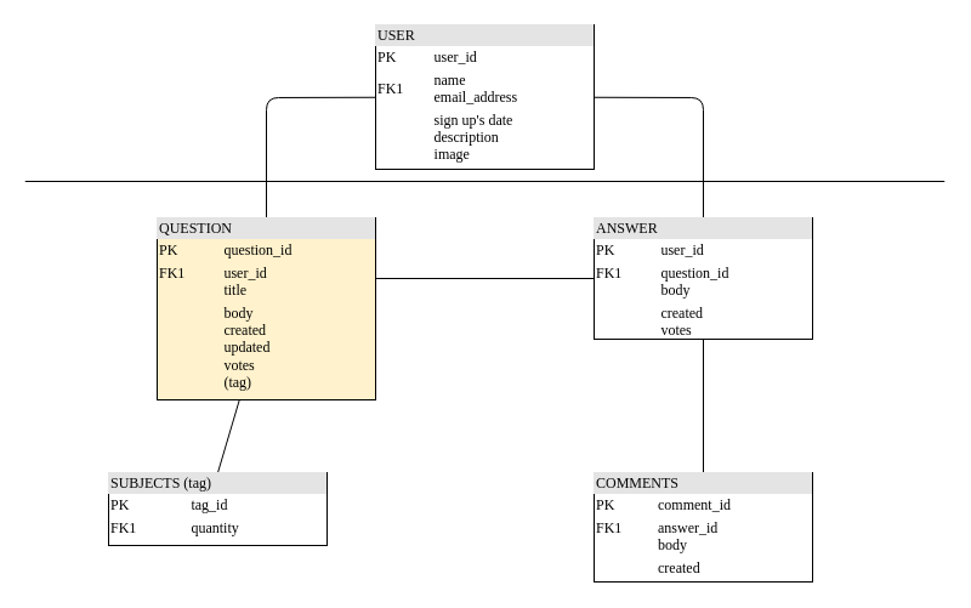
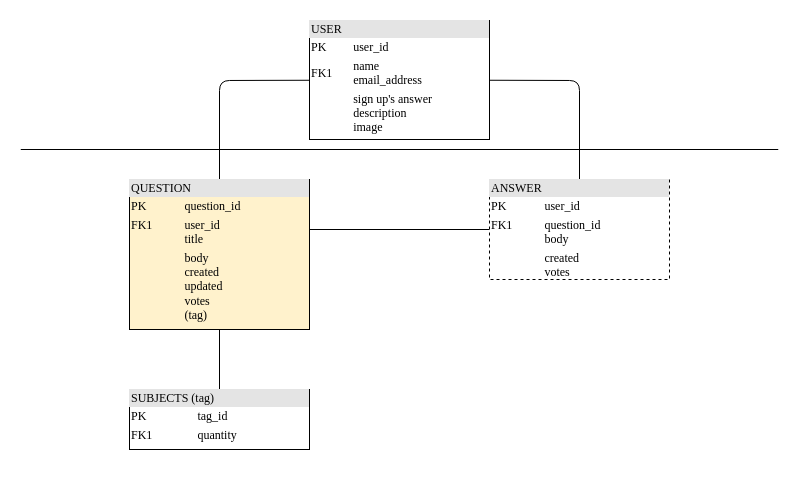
- <mxCell id="6" value="&lt;div style=&quot;box-sizing: border-box ; width: 100% ; background: #e4e4e4 ; padding: 2px&quot;&gt;&lt;font color=&quot;#030303&quot;&gt;USER&lt;/font&gt;&lt;/div&gt;&lt;table style=&quot;width: 100% ; font-size: 1em&quot; cellpadding=&quot;2&quot; cellspacing=&quot;0&quot;&gt;&lt;tbody&gt;&lt;tr&gt;&lt;td&gt;PK&lt;/td&gt;&lt;td&gt;user_id&lt;/td&gt;&lt;/tr&gt;&lt;tr&gt;&lt;td&gt;FK1&lt;/td&gt;&lt;td&gt;name&lt;br&gt;email_address&lt;br&gt;&lt;/td&gt;&lt;/tr&gt;&lt;tr&gt;&lt;td&gt;&lt;/td&gt;&lt;td&gt;sign up's date&lt;br&gt;description&lt;br&gt;image&lt;br&gt;&lt;br&gt;&lt;/td&gt;&lt;/tr&gt;&lt;/tbody&gt;&lt;/table&gt;" style="verticalAlign=top;align=left;overflow=fill;html=1;rounded=0;shadow=0;comic=0;labelBackgroundColor=none;strokeWidth=1;fontFamily=Verdana;fontSize=12;" parent="1" vertex="1"><mxGeometry x="309" y="20" width="180" height="119" as="geometry" /></mxCell>
+ <mxCell id="6" value="&lt;div style=&quot;box-sizing: border-box ; width: 100% ; background: #e4e4e4 ; padding: 2px&quot;&gt;&lt;font color=&quot;#030303&quot;&gt;USER&lt;/font&gt;&lt;/div&gt;&lt;table style=&quot;width: 100% ; font-size: 1em&quot; cellpadding=&quot;2&quot; cellspacing=&quot;0&quot;&gt;&lt;tbody&gt;&lt;tr&gt;&lt;td&gt;PK&lt;/td&gt;&lt;td&gt;user_id&lt;/td&gt;&lt;/tr&gt;&lt;tr&gt;&lt;td&gt;FK1&lt;/td&gt;&lt;td&gt;name&lt;br&gt;email_address&lt;br&gt;&lt;/td&gt;&lt;/tr&gt;&lt;tr&gt;&lt;td&gt;&lt;/td&gt;&lt;td&gt;sign up's answer&lt;br&gt;description&lt;br&gt;image&lt;br&gt;&lt;br&gt;&lt;/td&gt;&lt;/tr&gt;&lt;/tbody&gt;&lt;/table&gt;" style="verticalAlign=top;align=left;overflow=fill;html=1;rounded=0;shadow=0;comic=0;labelBackgroundColor=none;strokeWidth=1;fontFamily=Verdana;fontSize=12;" parent="1" vertex="1"><mxGeometry x="309" y="20" width="180" height="119" as="geometry" /></mxCell>
- <mxCell id="12" value="&lt;div style=&quot;box-sizing: border-box ; width: 100% ; background: #e4e4e4 ; padding: 2px&quot;&gt;&lt;font color=&quot;#030303&quot;&gt;ANSWER&lt;/font&gt;&lt;/div&gt;&lt;table style=&quot;width: 100% ; font-size: 1em&quot; cellpadding=&quot;2&quot; cellspacing=&quot;0&quot;&gt;&lt;tbody&gt;&lt;tr&gt;&lt;td&gt;PK&lt;/td&gt;&lt;td&gt;user_id&lt;/td&gt;&lt;/tr&gt;&lt;tr&gt;&lt;td&gt;FK1&lt;br&gt;&lt;br&gt;&lt;/td&gt;&lt;td&gt;question_id&lt;br&gt;body&lt;/td&gt;&lt;/tr&gt;&lt;tr&gt;&lt;td&gt;&lt;/td&gt;&lt;td&gt;created&lt;br&gt;votes&lt;br&gt;&lt;/td&gt;&lt;/tr&gt;&lt;/tbody&gt;&lt;/table&gt;" style="verticalAlign=top;align=left;overflow=fill;html=1;rounded=0;shadow=0;comic=0;labelBackgroundColor=none;strokeWidth=1;fontFamily=Verdana;fontSize=12;" parent="1" vertex="1"><mxGeometry x="489" y="179" width="180" height="100" as="geometry" /></mxCell>
+ <mxCell id="12" value="&lt;div style=&quot;box-sizing: border-box ; width: 100% ; background: #e4e4e4 ; padding: 2px&quot;&gt;&lt;font color=&quot;#030303&quot;&gt;ANSWER&lt;/font&gt;&lt;/div&gt;&lt;table style=&quot;width: 100% ; font-size: 1em&quot; cellpadding=&quot;2&quot; cellspacing=&quot;0&quot;&gt;&lt;tbody&gt;&lt;tr&gt;&lt;td&gt;PK&lt;/td&gt;&lt;td&gt;user_id&lt;/td&gt;&lt;/tr&gt;&lt;tr&gt;&lt;td&gt;FK1&lt;br&gt;&lt;br&gt;&lt;/td&gt;&lt;td&gt;question_id&lt;br&gt;body&lt;/td&gt;&lt;/tr&gt;&lt;tr&gt;&lt;td&gt;&lt;/td&gt;&lt;td&gt;created&lt;br&gt;votes&lt;br&gt;&lt;/td&gt;&lt;/tr&gt;&lt;/tbody&gt;&lt;/table&gt;" style="verticalAlign=top;align=left;overflow=fill;html=1;rounded=0;shadow=0;comic=0;labelBackgroundColor=none;strokeWidth=1;fontFamily=Verdana;fontSize=12;dashed=1;" parent="1" vertex="1"><mxGeometry x="489" y="179" width="180" height="100" as="geometry" /></mxCell>
- <mxCell id="11" style="edgeStyle=none;html=1;entryX=0.5;entryY=0;entryDx=0;entryDy=0;endArrow=none;endFill=0;" parent="1" source="12" target="19" edge="1"><mxGeometry relative="1" as="geometry" /></mxCell>
- <mxCell id="15" value="&lt;div style=&quot;box-sizing: border-box ; width: 100% ; background: #e4e4e4 ; padding: 2px&quot;&gt;&lt;font color=&quot;#030303&quot;&gt;SUBJECTS (tag)&amp;nbsp;&lt;/font&gt;&lt;/div&gt;&lt;table style=&quot;width: 100% ; font-size: 1em&quot; cellpadding=&quot;2&quot; cellspacing=&quot;0&quot;&gt;&lt;tbody&gt;&lt;tr&gt;&lt;td&gt;PK&lt;/td&gt;&lt;td&gt;tag_id&lt;/td&gt;&lt;/tr&gt;&lt;tr&gt;&lt;td&gt;FK1&lt;/td&gt;&lt;td&gt;quantity&lt;/td&gt;&lt;/tr&gt;&lt;/tbody&gt;&lt;/table&gt;" style="verticalAlign=top;align=left;overflow=fill;html=1;rounded=0;shadow=0;comic=0;labelBackgroundColor=none;strokeWidth=1;fontFamily=Verdana;fontSize=12;" parent="1" vertex="1"><mxGeometry x="89" y="389" width="180" height="60" as="geometry" /></mxCell>
+ <mxCell id="15" value="&lt;div style=&quot;box-sizing: border-box ; width: 100% ; background: #e4e4e4 ; padding: 2px&quot;&gt;&lt;font color=&quot;#030303&quot;&gt;SUBJECTS (tag)&amp;nbsp;&lt;/font&gt;&lt;/div&gt;&lt;table style=&quot;width: 100% ; font-size: 1em&quot; cellpadding=&quot;2&quot; cellspacing=&quot;0&quot;&gt;&lt;tbody&gt;&lt;tr&gt;&lt;td&gt;PK&lt;/td&gt;&lt;td&gt;tag_id&lt;/td&gt;&lt;/tr&gt;&lt;tr&gt;&lt;td&gt;FK1&lt;/td&gt;&lt;td&gt;quantity&lt;/td&gt;&lt;/tr&gt;&lt;/tbody&gt;&lt;/table&gt;" style="verticalAlign=top;align=left;overflow=fill;html=1;rounded=0;shadow=0;comic=0;labelBackgroundColor=none;strokeWidth=1;fontFamily=Verdana;fontSize=12;" parent="1" vertex="1"><mxGeometry x="129" y="389" width="180" height="60" as="geometry" /></mxCell>
- <mxCell id="19" value="&lt;div style=&quot;box-sizing: border-box ; width: 100% ; background: #e4e4e4 ; padding: 2px&quot;&gt;&lt;font color=&quot;#030303&quot;&gt;COMMENTS&lt;/font&gt;&lt;/div&gt;&lt;table style=&quot;width: 100% ; font-size: 1em&quot; cellpadding=&quot;2&quot; cellspacing=&quot;0&quot;&gt;&lt;tbody&gt;&lt;tr&gt;&lt;td&gt;PK&lt;/td&gt;&lt;td&gt;comment_id&lt;/td&gt;&lt;/tr&gt;&lt;tr&gt;&lt;td&gt;FK1&lt;br&gt;&lt;br&gt;&lt;/td&gt;&lt;td&gt;answer_id&lt;br&gt;body&lt;/td&gt;&lt;/tr&gt;&lt;tr&gt;&lt;td&gt;&lt;/td&gt;&lt;td&gt;created&lt;br&gt;&lt;/td&gt;&lt;/tr&gt;&lt;/tbody&gt;&lt;/table&gt;" style="verticalAlign=top;align=left;overflow=fill;html=1;rounded=0;shadow=0;comic=0;labelBackgroundColor=none;strokeWidth=1;fontFamily=Verdana;fontSize=12;" parent="1" vertex="1"><mxGeometry x="489" y="389" width="180" height="90" as="geometry" /></mxCell>
